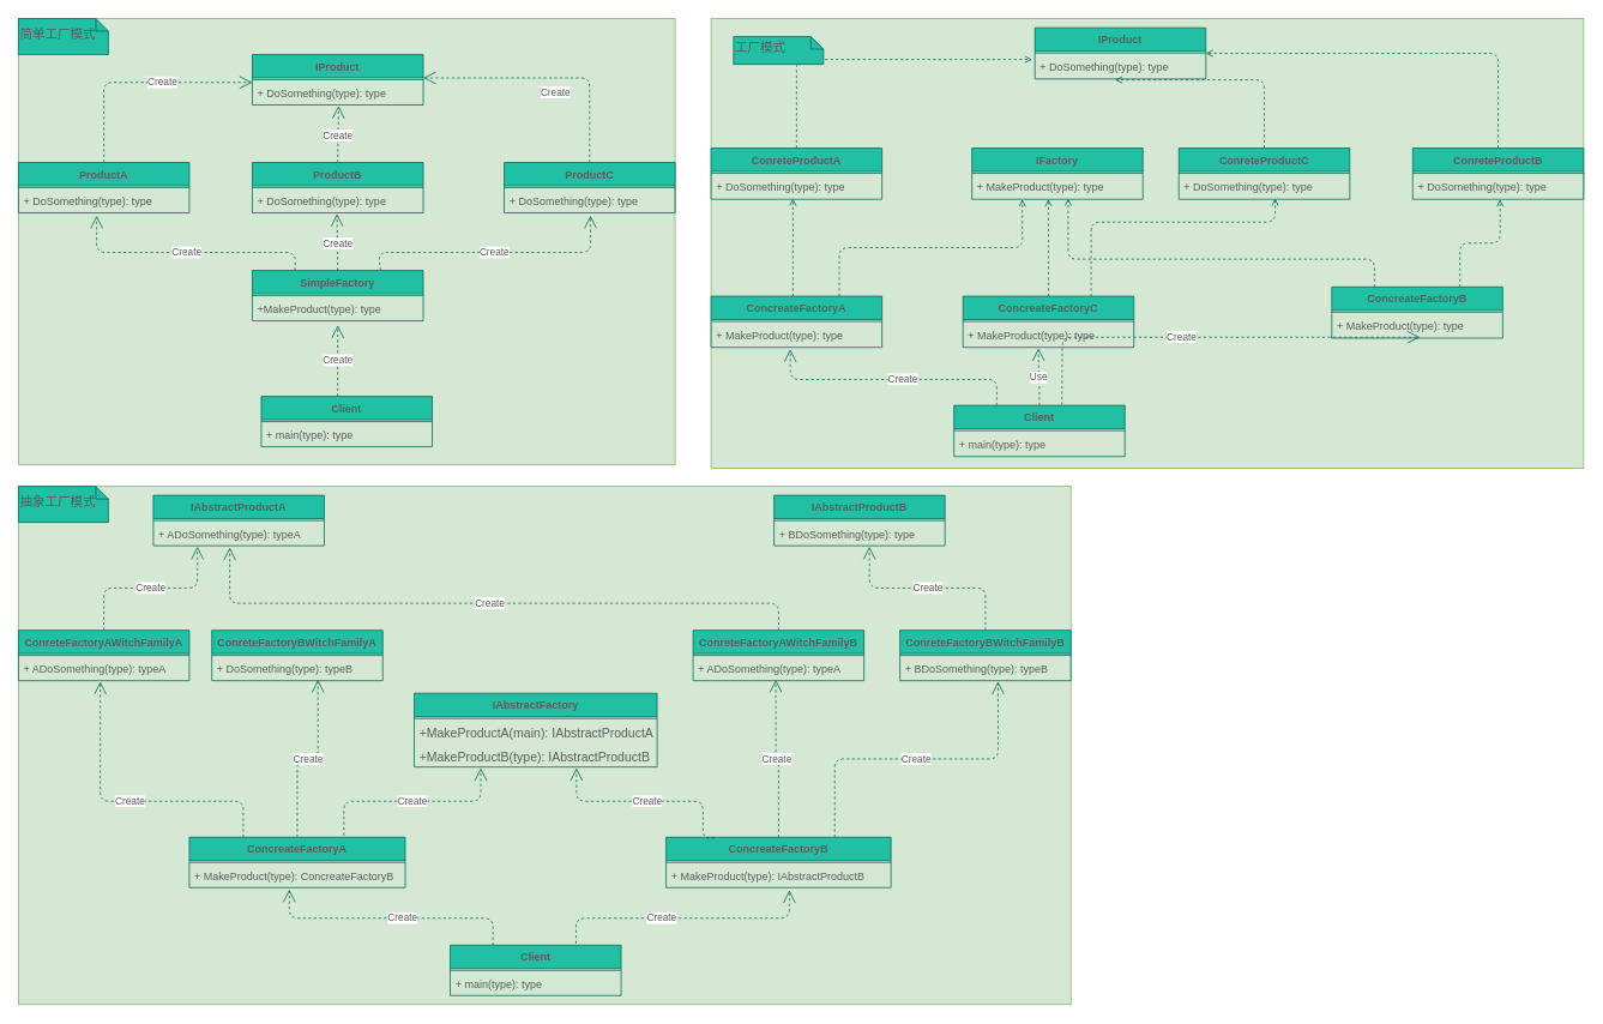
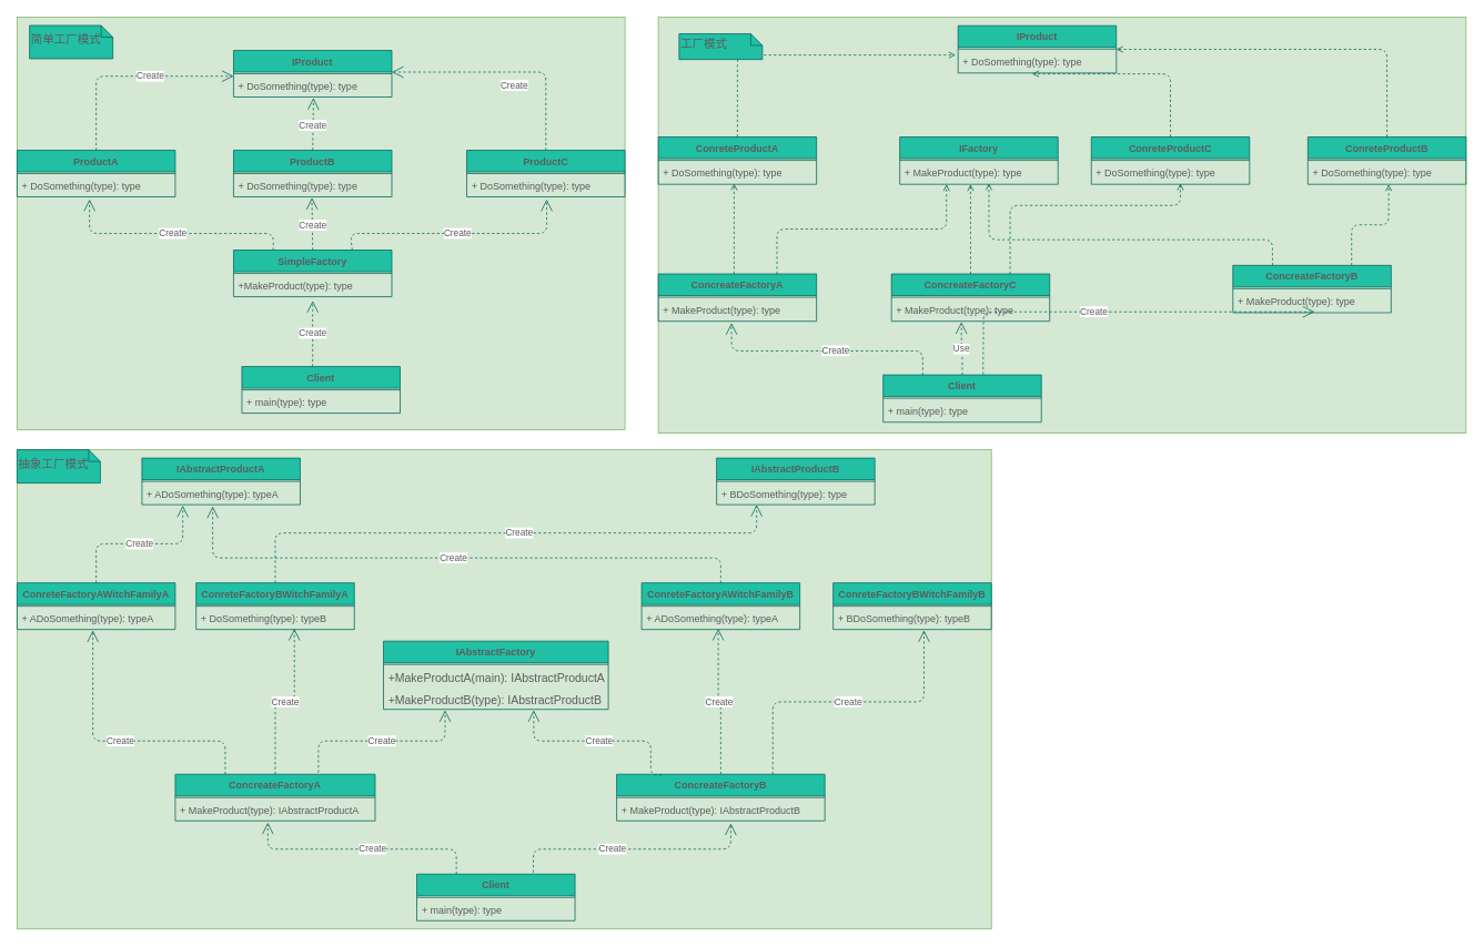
- <mxCell id="25" value="简单工厂模式" style="shape=note;whiteSpace=wrap;html=1;size=14;verticalAlign=middle;align=left;spacingTop=-6;rounded=0;sketch=0;strokeColor=#006658;fillColor=#21C0A5;fontColor=#5C5C5C;fontSize=14;" vertex="1" parent="2"><mxGeometry width="100" height="40" as="geometry" /></mxCell>
+ <mxCell id="25" value="简单工厂模式" style="shape=note;whiteSpace=wrap;html=1;size=14;verticalAlign=middle;align=left;spacingTop=-6;rounded=0;sketch=0;strokeColor=#006658;fillColor=#21C0A5;fontColor=#5C5C5C;fontSize=14;" vertex="1" parent="2"><mxGeometry x="15" y="10" width="100" height="40" as="geometry" /></mxCell>
+ <mxCell id="103" value="Create" style="endArrow=open;endSize=12;dashed=1;html=1;strokeColor=#006658;fillColor=#21C0A5;fontColor=#5C5C5C;exitX=0.5;exitY=0;exitDx=0;exitDy=0;edgeStyle=orthogonalEdgeStyle;entryX=0.253;entryY=1;entryDx=0;entryDy=0;entryPerimeter=0;" edge="1" parent="70" source="71" target="98"><mxGeometry x="0.05" width="160" relative="1" as="geometry"><mxPoint x="410" y="80" as="sourcePoint" /><mxPoint x="570" y="80" as="targetPoint" /><Array as="points"><mxPoint x="310" y="100" /><mxPoint x="888" y="100" /></Array><mxPoint as="offset" /></mxGeometry></mxCell>
- <mxCell id="95" value="Create" style="endArrow=open;endSize=12;dashed=1;html=1;strokeColor=#006658;fillColor=#21C0A5;fontColor=#5C5C5C;exitX=0.5;exitY=0;exitDx=0;exitDy=0;edgeStyle=orthogonalEdgeStyle;entryX=0.558;entryY=1.038;entryDx=0;entryDy=0;entryPerimeter=0;" edge="1" parent="70" source="92" target="98"><mxGeometry width="160" relative="1" as="geometry"><mxPoint x="1220" y="90" as="sourcePoint" /><mxPoint x="1380" y="90" as="targetPoint" /></mxGeometry></mxCell>
- <mxCell id="87" value="+ MakeProduct(type): ConcreateFactoryB" style="text;strokeColor=none;fillColor=none;align=left;verticalAlign=top;spacingLeft=4;spacingRight=4;overflow=hidden;rotatable=0;points=[[0,0.5],[1,0.5]];portConstraint=eastwest;fontColor=#5C5C5C;" vertex="1" parent="85"><mxGeometry y="30" width="240" height="26" as="geometry" /></mxCell>
+ <mxCell id="87" value="+ MakeProduct(type): IAbstractProductA" style="text;strokeColor=none;fillColor=none;align=left;verticalAlign=top;spacingLeft=4;spacingRight=4;overflow=hidden;rotatable=0;points=[[0,0.5],[1,0.5]];portConstraint=eastwest;fontColor=#5C5C5C;" vertex="1" parent="85"><mxGeometry y="30" width="240" height="26" as="geometry" /></mxCell>
